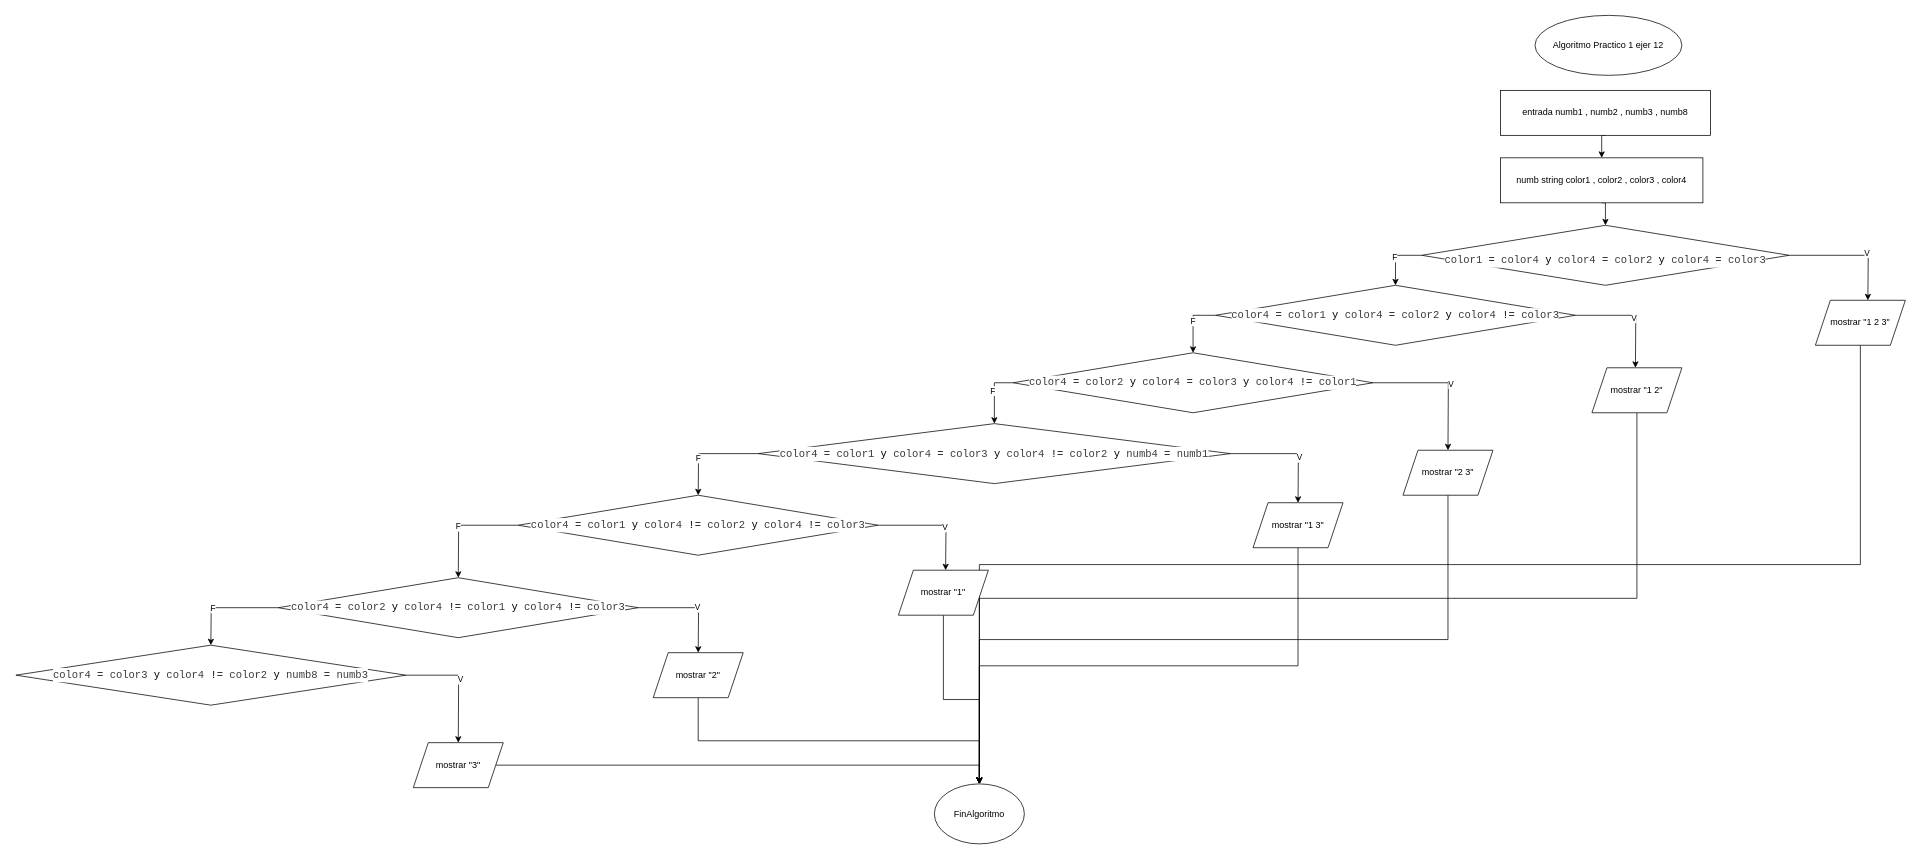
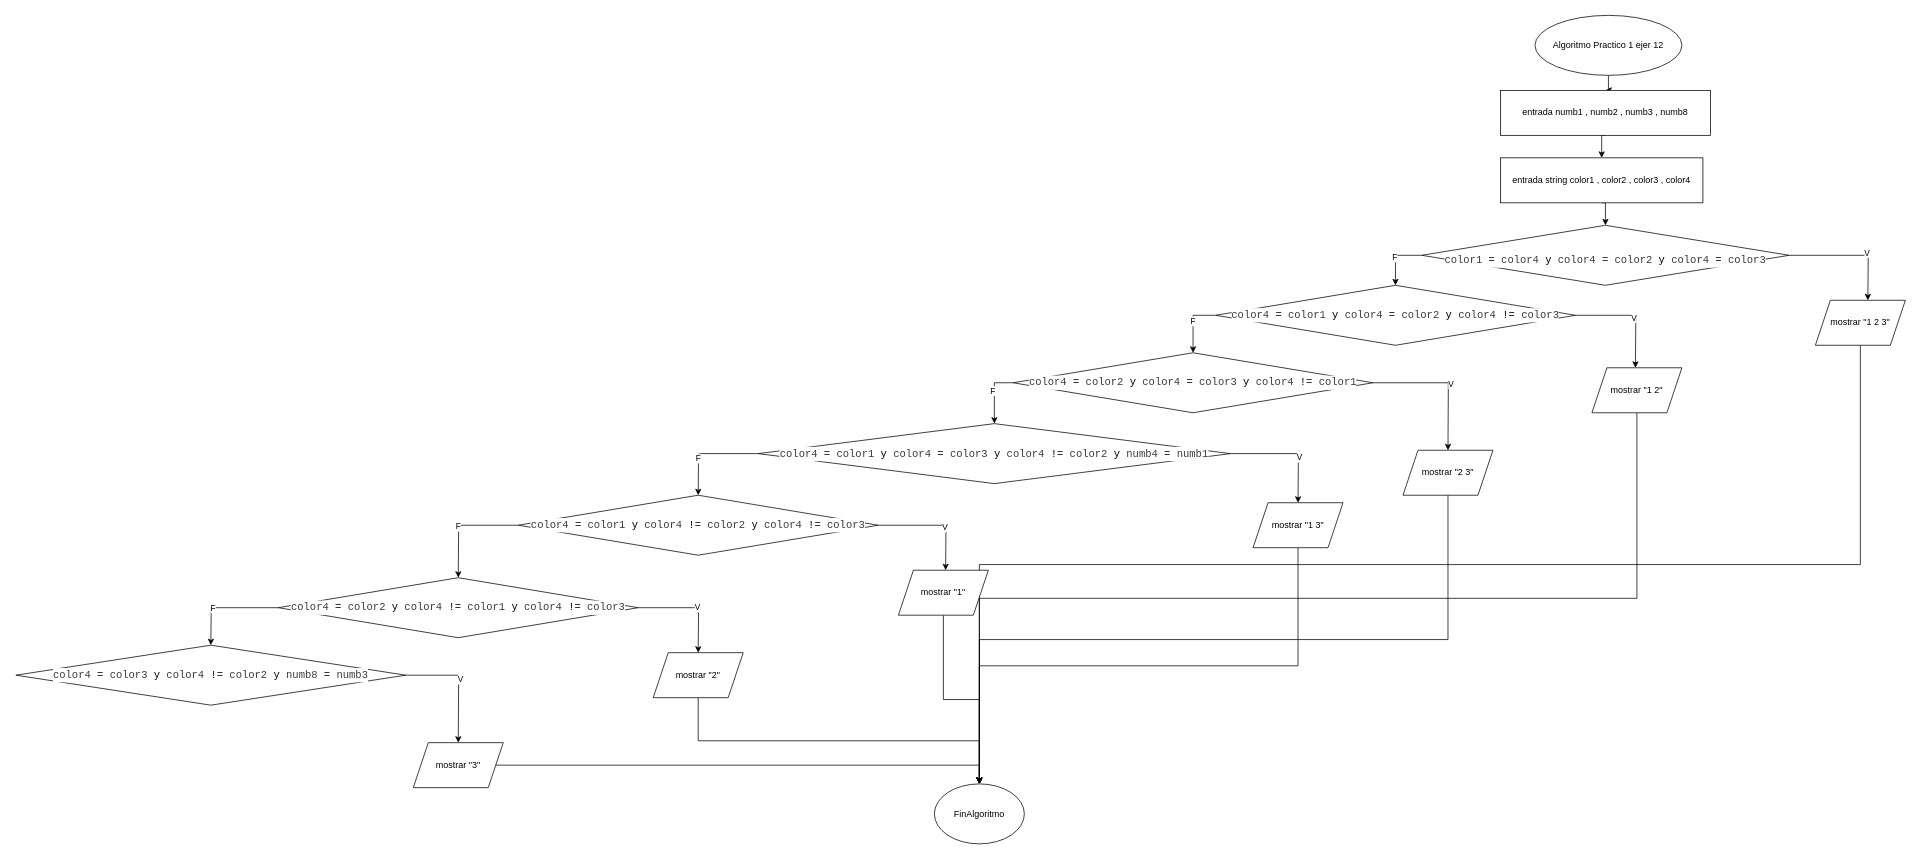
+ <mxCell id="2" style="edgeStyle=orthogonalEdgeStyle;rounded=0;orthogonalLoop=1;jettySize=auto;html=1;exitX=0.5;exitY=1;exitDx=0;exitDy=0;" edge="1" parent="1" source="3" target="7"><mxGeometry relative="1" as="geometry" /></mxCell>
- <mxCell id="5" value="numb string color1 , color2 , color3 , color4" style="rounded=0;whiteSpace=wrap;html=1;" vertex="1" parent="1"><mxGeometry x="2000" y="210" width="270" height="60" as="geometry" /></mxCell>
+ <mxCell id="5" value="entrada string color1 , color2 , color3 , color4" style="rounded=0;whiteSpace=wrap;html=1;" vertex="1" parent="1"><mxGeometry x="2000" y="210" width="270" height="60" as="geometry" /></mxCell>
